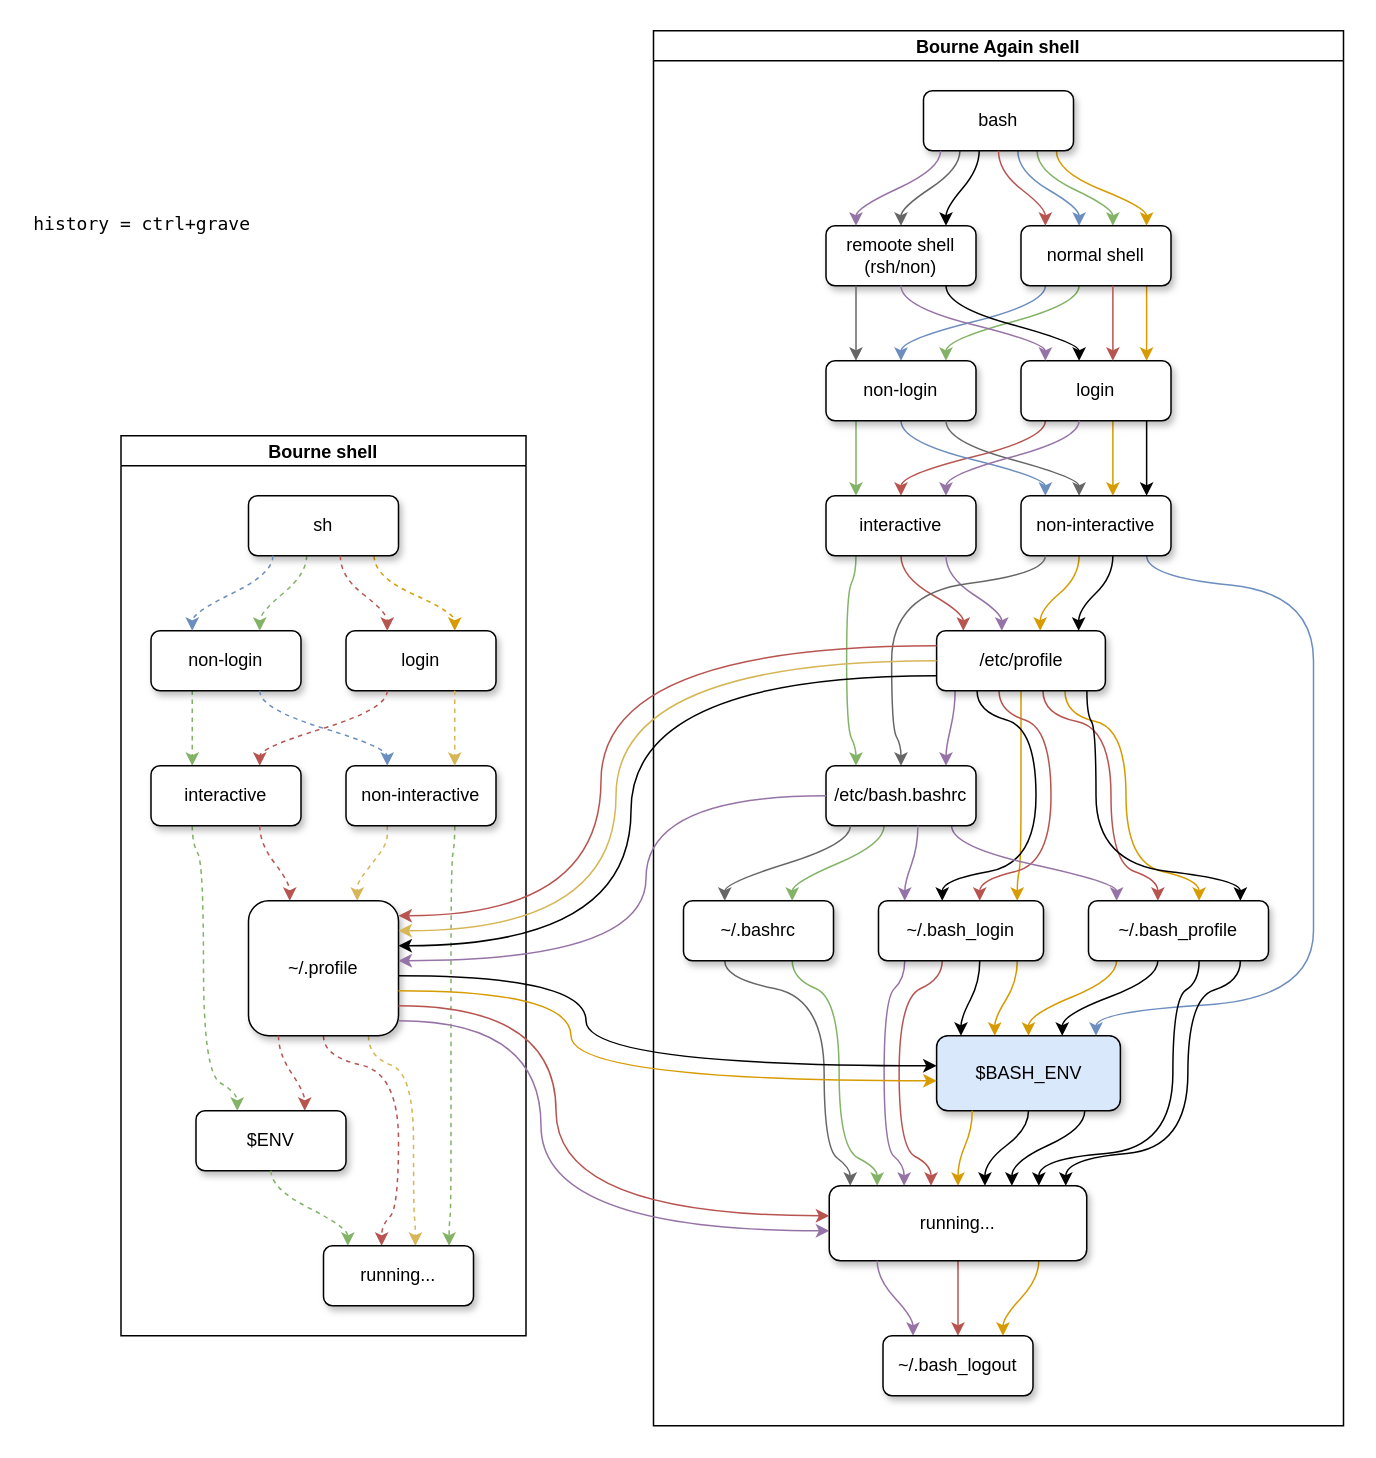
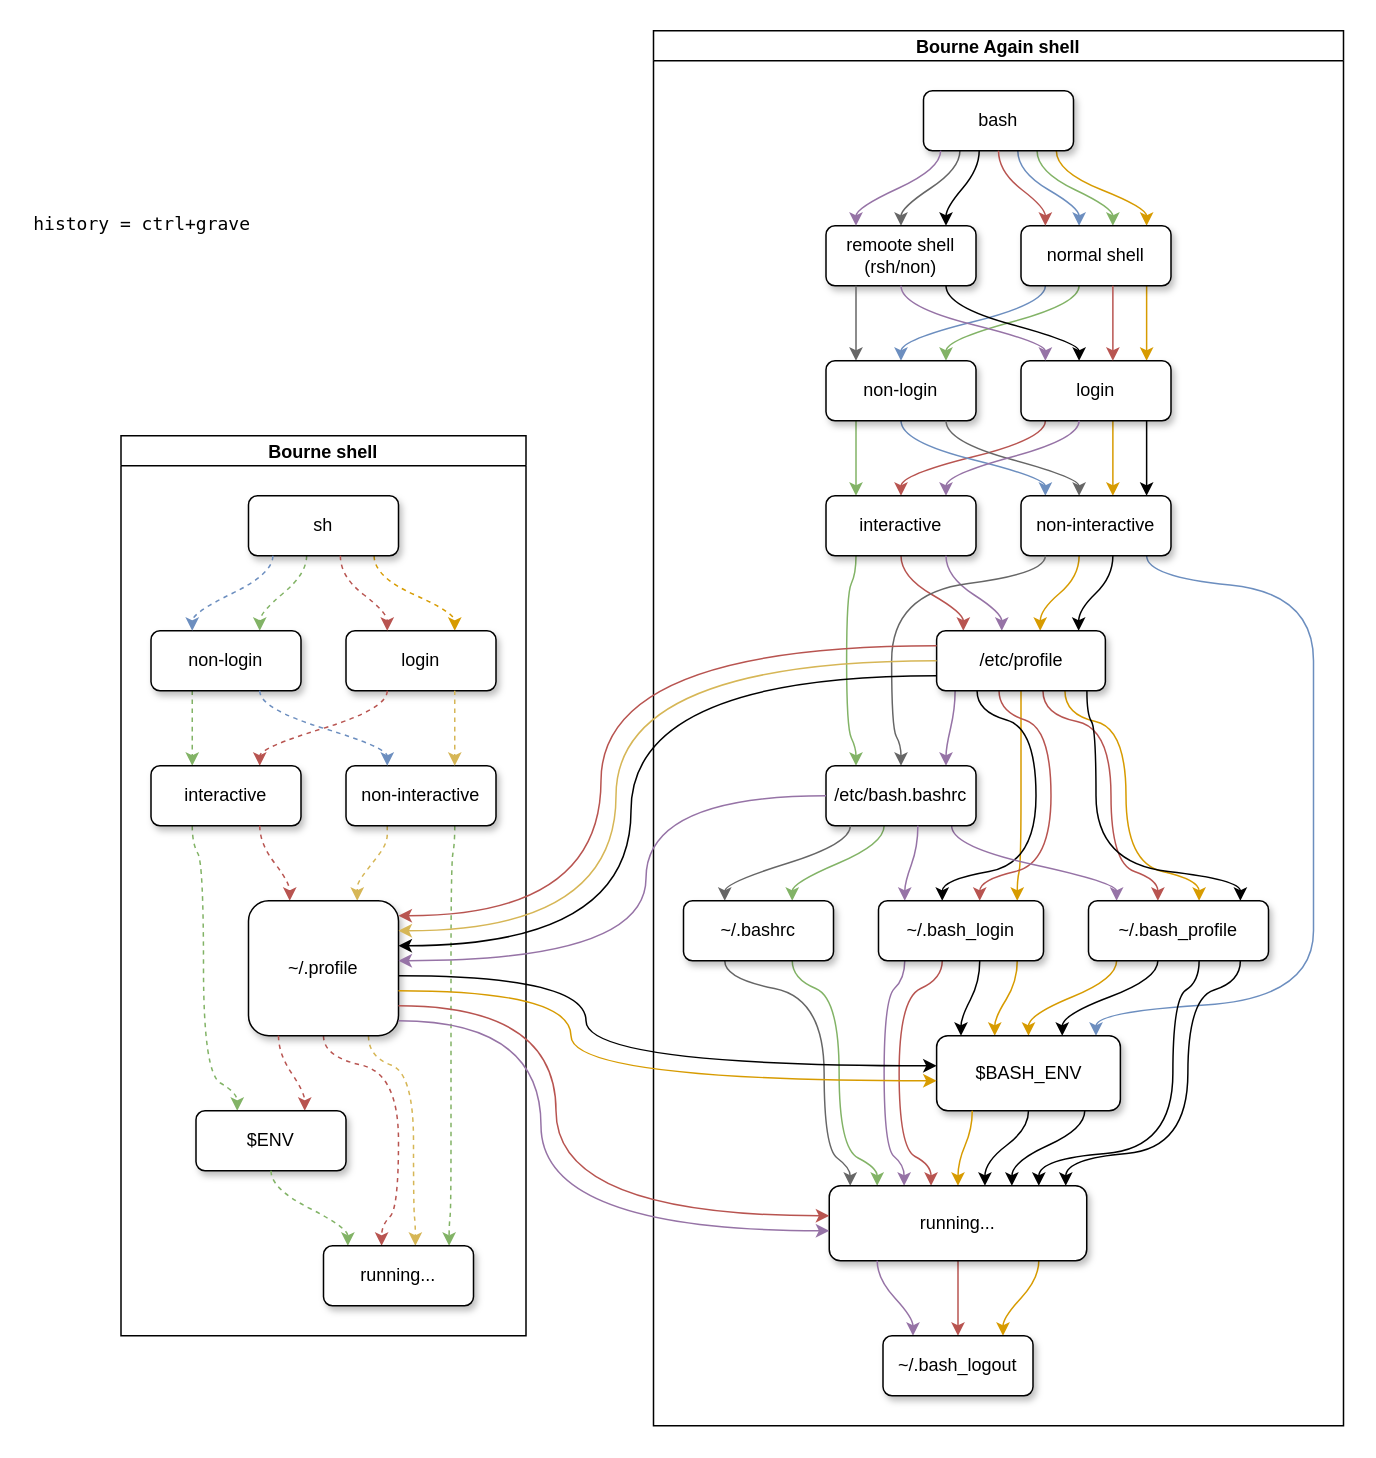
- <mxCell id="90" value="$BASH_ENV" style="whiteSpace=wrap;html=1;rounded=1;glass=0;shadow=1;fillColor=#dae8fc;" parent="27" vertex="1"><mxGeometry x="188.75" y="670" width="122.5" height="50" as="geometry" /></mxCell>
+ <mxCell id="90" value="$BASH_ENV" style="whiteSpace=wrap;html=1;rounded=1;glass=0;shadow=1;" parent="27" vertex="1"><mxGeometry x="188.75" y="670" width="122.5" height="50" as="geometry" /></mxCell>
